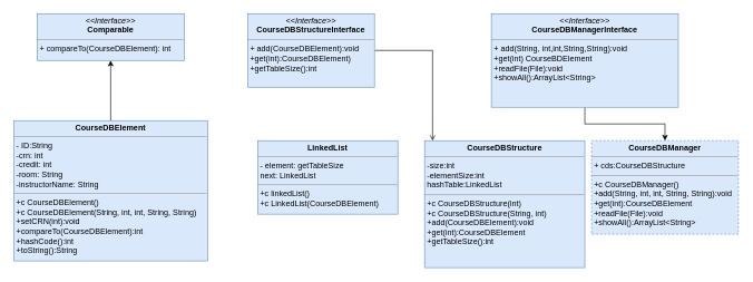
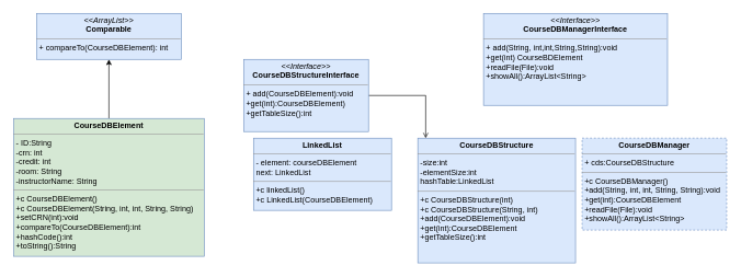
- <mxCell id="11" value="&lt;p style=&quot;margin:0px;margin-top:4px;text-align:center;&quot;&gt;&lt;i&gt;&amp;lt;&amp;lt;Interface&amp;gt;&amp;gt;&lt;/i&gt;&lt;br&gt;&lt;b&gt;Comparable&lt;/b&gt;&lt;/p&gt;&lt;hr size=&quot;1&quot;&gt;&lt;p style=&quot;margin:0px;margin-left:4px;&quot;&gt;&lt;/p&gt;&lt;p style=&quot;margin:0px;margin-left:4px;&quot;&gt;&lt;span style=&quot;background-color: initial;&quot;&gt;+ compareTo(CourseDBElement): int&lt;/span&gt;&lt;br&gt;&lt;/p&gt;" style="verticalAlign=top;align=left;overflow=fill;fontSize=12;fontFamily=Helvetica;html=1;fillColor=#dae8fc;strokeColor=#6c8ebf;" vertex="1" parent="1"><mxGeometry x="55" y="20" width="220" height="70" as="geometry" /></mxCell>
+ <mxCell id="11" value="&lt;p style=&quot;margin:0px;margin-top:4px;text-align:center;&quot;&gt;&lt;i&gt;&amp;lt;&amp;lt;ArrayList&amp;gt;&amp;gt;&lt;/i&gt;&lt;br&gt;&lt;b&gt;Comparable&lt;/b&gt;&lt;/p&gt;&lt;hr size=&quot;1&quot;&gt;&lt;p style=&quot;margin:0px;margin-left:4px;&quot;&gt;&lt;/p&gt;&lt;p style=&quot;margin:0px;margin-left:4px;&quot;&gt;&lt;span style=&quot;background-color: initial;&quot;&gt;+ compareTo(CourseDBElement): int&lt;/span&gt;&lt;br&gt;&lt;/p&gt;" style="verticalAlign=top;align=left;overflow=fill;fontSize=12;fontFamily=Helvetica;html=1;fillColor=#dae8fc;strokeColor=#6c8ebf;" vertex="1" parent="1"><mxGeometry x="55" y="20" width="220" height="70" as="geometry" /></mxCell>
- <mxCell id="6" value="&lt;p style=&quot;margin:0px;margin-top:4px;text-align:center;&quot;&gt;&lt;i&gt;&amp;lt;&amp;lt;Interface&amp;gt;&amp;gt;&lt;/i&gt;&lt;br&gt;&lt;b&gt;CourseDBStructureInterface&lt;/b&gt;&lt;/p&gt;&lt;hr size=&quot;1&quot;&gt;&lt;p style=&quot;margin:0px;margin-left:4px;&quot;&gt;+ add(CourseDBElement):void&lt;/p&gt;&lt;p style=&quot;margin:0px;margin-left:4px;&quot;&gt;+get(int):CourseDBElement)&lt;/p&gt;&lt;p style=&quot;margin:0px;margin-left:4px;&quot;&gt;+getTableSize():int&lt;/p&gt;" style="verticalAlign=top;align=left;overflow=fill;fontSize=12;fontFamily=Helvetica;html=1;fillColor=#dae8fc;strokeColor=#6c8ebf;" vertex="1" parent="1"><mxGeometry x="370" y="20" width="190" height="110" as="geometry" /></mxCell>
+ <mxCell id="6" value="&lt;p style=&quot;margin:0px;margin-top:4px;text-align:center;&quot;&gt;&lt;i&gt;&amp;lt;&amp;lt;Interface&amp;gt;&amp;gt;&lt;/i&gt;&lt;br&gt;&lt;b&gt;CourseDBStructureInterface&lt;/b&gt;&lt;/p&gt;&lt;hr size=&quot;1&quot;&gt;&lt;p style=&quot;margin:0px;margin-left:4px;&quot;&gt;+ add(CourseDBElement):void&lt;/p&gt;&lt;p style=&quot;margin:0px;margin-left:4px;&quot;&gt;+get(int):CourseDBElement)&lt;/p&gt;&lt;p style=&quot;margin:0px;margin-left:4px;&quot;&gt;+getTableSize():int&lt;/p&gt;" style="verticalAlign=top;align=left;overflow=fill;fontSize=12;fontFamily=Helvetica;html=1;fillColor=#dae8fc;strokeColor=#6c8ebf;" vertex="1" parent="1"><mxGeometry x="370" y="90" width="190" height="110" as="geometry" /></mxCell>
- <mxCell id="2" style="edgeStyle=orthogonalEdgeStyle;rounded=0;orthogonalLoop=1;jettySize=auto;html=1;entryX=0.5;entryY=0;entryDx=0;entryDy=0;" edge="1" parent="1" source="3" target="7"><mxGeometry relative="1" as="geometry" /></mxCell>
- <mxCell id="8" value="&lt;p style=&quot;margin:0px;margin-top:4px;text-align:center;&quot;&gt;&lt;b&gt;LinkedList&lt;/b&gt;&lt;/p&gt;&lt;hr size=&quot;1&quot;&gt;&lt;p style=&quot;margin:0px;margin-left:4px;&quot;&gt;- element: getTableSize&lt;/p&gt;&lt;p style=&quot;margin:0px;margin-left:4px;&quot;&gt;next: LinkedList&lt;/p&gt;&lt;hr size=&quot;1&quot;&gt;&lt;p style=&quot;margin:0px;margin-left:4px;&quot;&gt;+c linkedList()&lt;/p&gt;&lt;p style=&quot;margin:0px;margin-left:4px;&quot;&gt;+c LinkedList(CourseDBElement)&lt;/p&gt;" style="verticalAlign=top;align=left;overflow=fill;fontSize=12;fontFamily=Helvetica;html=1;fillColor=#dae8fc;strokeColor=#6c8ebf;" vertex="1" parent="1"><mxGeometry x="385" y="210" width="210" height="110" as="geometry" /></mxCell>
+ <mxCell id="8" value="&lt;p style=&quot;margin:0px;margin-top:4px;text-align:center;&quot;&gt;&lt;b&gt;LinkedList&lt;/b&gt;&lt;/p&gt;&lt;hr size=&quot;1&quot;&gt;&lt;p style=&quot;margin:0px;margin-left:4px;&quot;&gt;- element: courseDBElement&lt;/p&gt;&lt;p style=&quot;margin:0px;margin-left:4px;&quot;&gt;next: LinkedList&lt;/p&gt;&lt;hr size=&quot;1&quot;&gt;&lt;p style=&quot;margin:0px;margin-left:4px;&quot;&gt;+c linkedList()&lt;/p&gt;&lt;p style=&quot;margin:0px;margin-left:4px;&quot;&gt;+c LinkedList(CourseDBElement)&lt;/p&gt;" style="verticalAlign=top;align=left;overflow=fill;fontSize=12;fontFamily=Helvetica;html=1;fillColor=#dae8fc;strokeColor=#6c8ebf;" vertex="1" parent="1"><mxGeometry x="385" y="210" width="210" height="110" as="geometry" /></mxCell>
- <mxCell id="10" value="&lt;p style=&quot;margin:0px;margin-top:4px;text-align:center;&quot;&gt;&lt;b&gt;CourseDBElement&lt;/b&gt;&lt;/p&gt;&lt;hr size=&quot;1&quot;&gt;&lt;p style=&quot;margin:0px;margin-left:4px;&quot;&gt;- ID:String&lt;/p&gt;&lt;p style=&quot;margin:0px;margin-left:4px;&quot;&gt;-crn: int&lt;/p&gt;&lt;p style=&quot;margin:0px;margin-left:4px;&quot;&gt;-credit: int&lt;/p&gt;&lt;p style=&quot;margin:0px;margin-left:4px;&quot;&gt;-room: String&lt;/p&gt;&lt;p style=&quot;margin:0px;margin-left:4px;&quot;&gt;-instructorName: String&lt;/p&gt;&lt;hr size=&quot;1&quot;&gt;&lt;p style=&quot;margin:0px;margin-left:4px;&quot;&gt;+c CourseDBElement()&lt;/p&gt;&lt;p style=&quot;margin:0px;margin-left:4px;&quot;&gt;+c CourseDBElement(String, int, int, String, String)&lt;/p&gt;&lt;p style=&quot;margin:0px;margin-left:4px;&quot;&gt;+setCRN(int):void&lt;/p&gt;&lt;p style=&quot;margin:0px;margin-left:4px;&quot;&gt;+compareTo(CourseDBElement):int&lt;/p&gt;&lt;p style=&quot;margin:0px;margin-left:4px;&quot;&gt;+hashCode():int&lt;/p&gt;&lt;p style=&quot;margin:0px;margin-left:4px;&quot;&gt;+toString():String&lt;/p&gt;" style="verticalAlign=top;align=left;overflow=fill;fontSize=12;fontFamily=Helvetica;html=1;fillColor=#dae8fc;strokeColor=#6c8ebf;" vertex="1" parent="1"><mxGeometry x="20" y="180" width="290" height="210" as="geometry" /></mxCell>
+ <mxCell id="10" value="&lt;p style=&quot;margin:0px;margin-top:4px;text-align:center;&quot;&gt;&lt;b&gt;CourseDBElement&lt;/b&gt;&lt;/p&gt;&lt;hr size=&quot;1&quot;&gt;&lt;p style=&quot;margin:0px;margin-left:4px;&quot;&gt;- ID:String&lt;/p&gt;&lt;p style=&quot;margin:0px;margin-left:4px;&quot;&gt;-crn: int&lt;/p&gt;&lt;p style=&quot;margin:0px;margin-left:4px;&quot;&gt;-credit: int&lt;/p&gt;&lt;p style=&quot;margin:0px;margin-left:4px;&quot;&gt;-room: String&lt;/p&gt;&lt;p style=&quot;margin:0px;margin-left:4px;&quot;&gt;-instructorName: String&lt;/p&gt;&lt;hr size=&quot;1&quot;&gt;&lt;p style=&quot;margin:0px;margin-left:4px;&quot;&gt;+c CourseDBElement()&lt;/p&gt;&lt;p style=&quot;margin:0px;margin-left:4px;&quot;&gt;+c CourseDBElement(String, int, int, String, String)&lt;/p&gt;&lt;p style=&quot;margin:0px;margin-left:4px;&quot;&gt;+setCRN(int):void&lt;/p&gt;&lt;p style=&quot;margin:0px;margin-left:4px;&quot;&gt;+compareTo(CourseDBElement):int&lt;/p&gt;&lt;p style=&quot;margin:0px;margin-left:4px;&quot;&gt;+hashCode():int&lt;/p&gt;&lt;p style=&quot;margin:0px;margin-left:4px;&quot;&gt;+toString():String&lt;/p&gt;" style="verticalAlign=top;align=left;overflow=fill;fontSize=12;fontFamily=Helvetica;html=1;fillColor=#d5e8d4;strokeColor=#6c8ebf;" vertex="1" parent="1"><mxGeometry x="20" y="180" width="290" height="210" as="geometry" /></mxCell>
